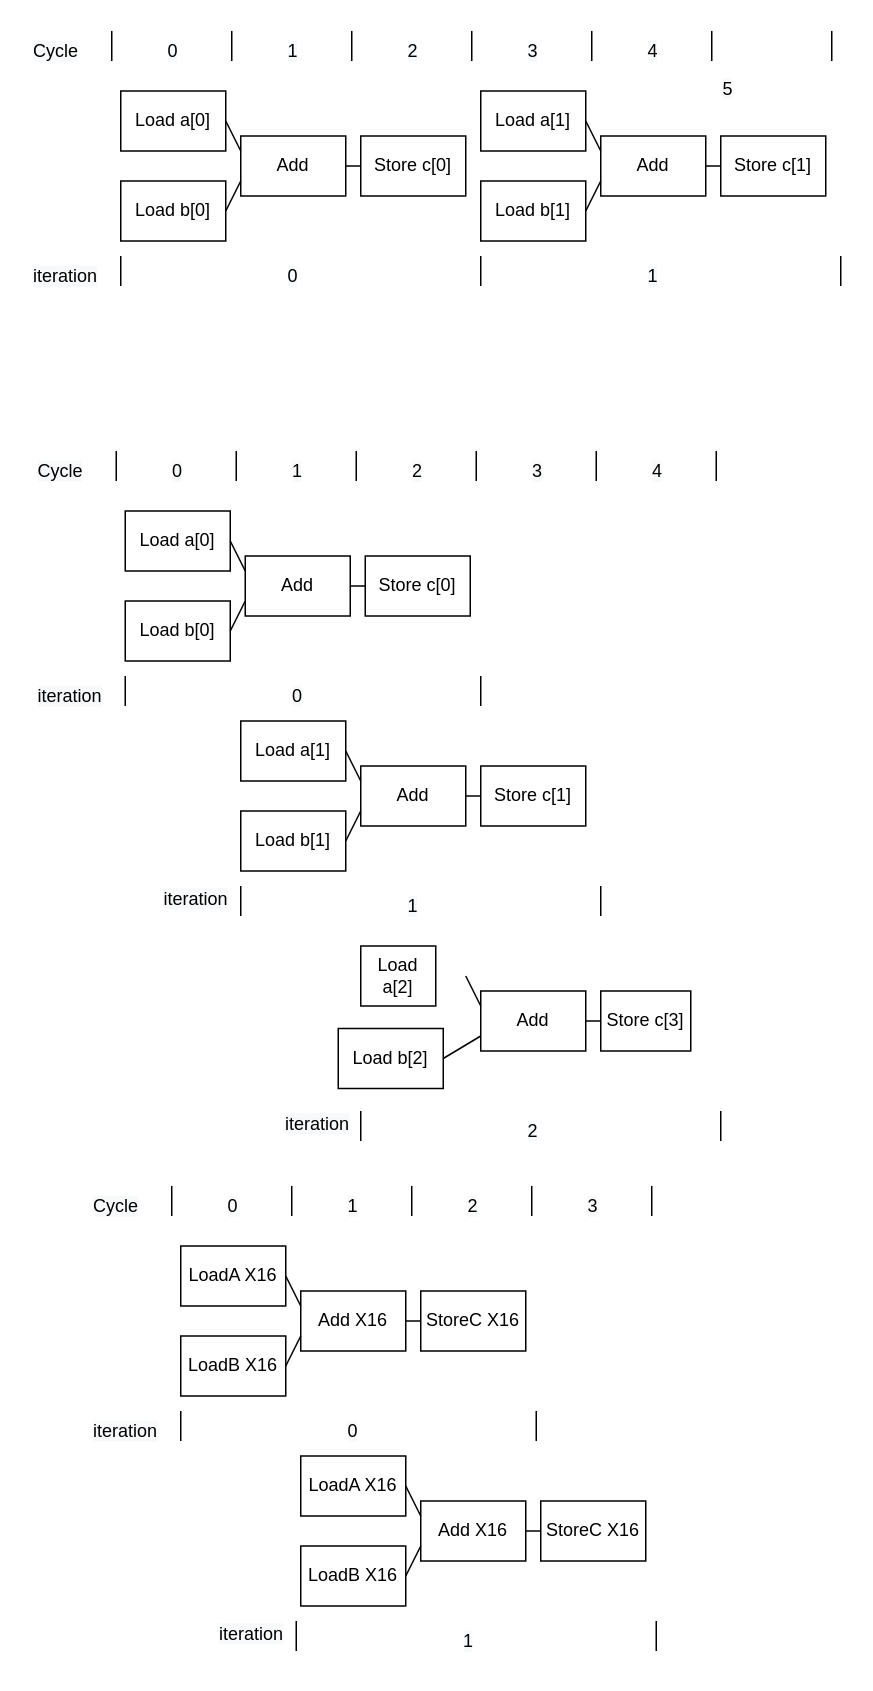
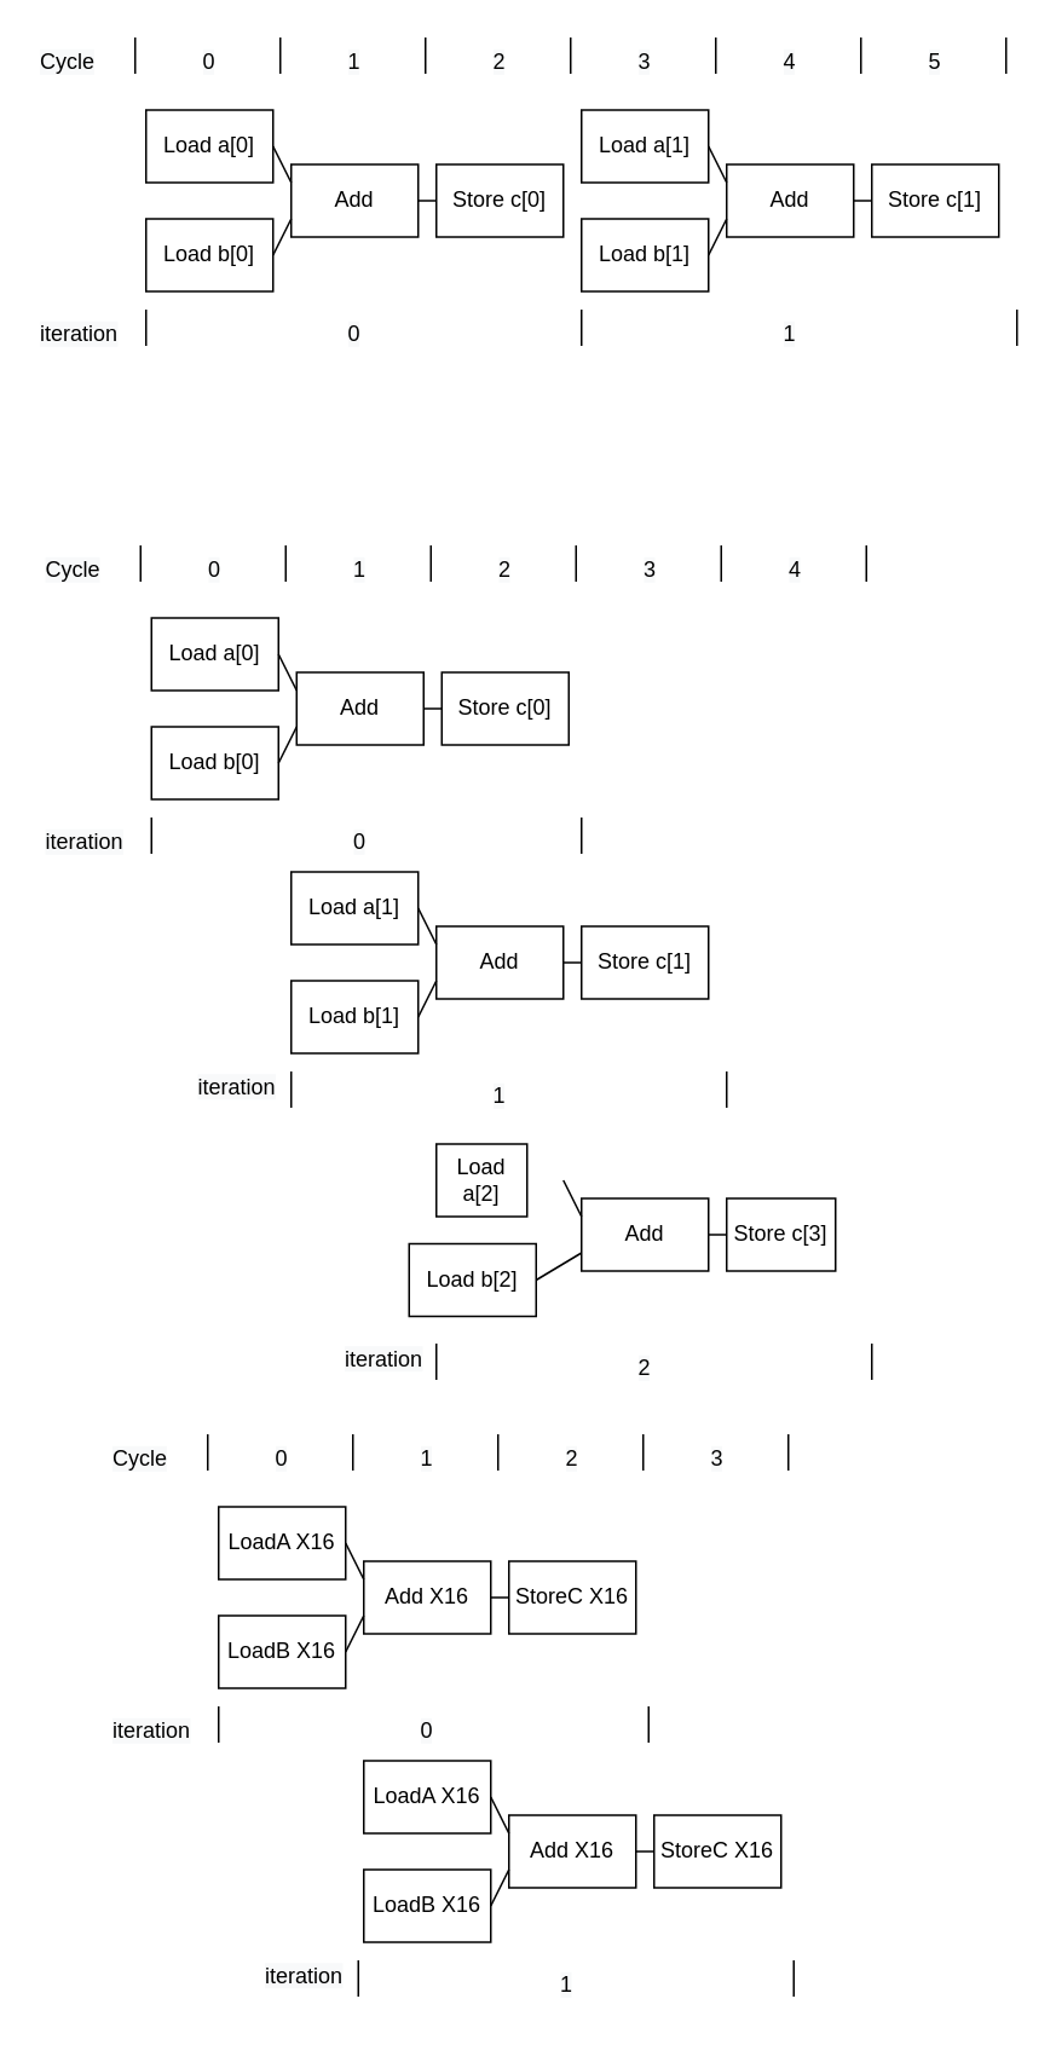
- <mxCell id="15" value="&lt;span style=&quot;color: rgb(0 , 0 , 0) ; font-family: &amp;#34;helvetica&amp;#34; ; font-size: 12px ; font-style: normal ; font-weight: 400 ; letter-spacing: normal ; text-indent: 0px ; text-transform: none ; word-spacing: 0px ; background-color: rgb(248 , 249 , 250) ; display: inline ; float: none ; line-height: 100%&quot;&gt;5&lt;/span&gt;" style="text;whiteSpace=wrap;html=1;align=center;" vertex="1" parent="3"><mxGeometry x="455" y="25" width="20" height="20" as="geometry" /></mxCell>
+ <mxCell id="15" value="&lt;span style=&quot;color: rgb(0 , 0 , 0) ; font-family: &amp;#34;helvetica&amp;#34; ; font-size: 12px ; font-style: normal ; font-weight: 400 ; letter-spacing: normal ; text-indent: 0px ; text-transform: none ; word-spacing: 0px ; background-color: rgb(248 , 249 , 250) ; display: inline ; float: none ; line-height: 100%&quot;&gt;5&lt;/span&gt;" style="text;whiteSpace=wrap;html=1;align=center;" vertex="1" parent="3"><mxGeometry x="485" width="20" height="20" as="geometry" /></mxCell>
